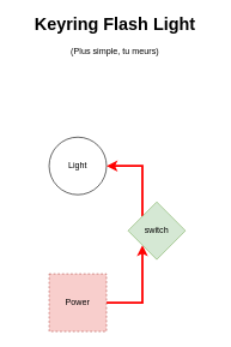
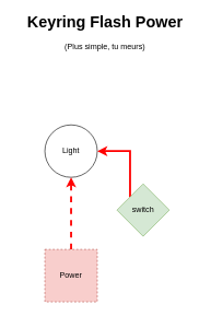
- <mxCell id="8" value="&lt;h1&gt;Keyring Flash Light&lt;/h1&gt;&lt;div&gt;(Plus simple, tu meurs)&lt;/div&gt;" style="text;html=1;strokeColor=none;fillColor=none;align=center;verticalAlign=middle;whiteSpace=wrap;rounded=0;" vertex="1" parent="1"><mxGeometry x="20" y="20" width="280" height="40" as="geometry" /></mxCell>
+ <mxCell id="8" value="&lt;h1&gt;Keyring Flash Power&lt;/h1&gt;&lt;div&gt;(Plus simple, tu meurs)&lt;/div&gt;" style="text;html=1;strokeColor=none;fillColor=none;align=center;verticalAlign=middle;whiteSpace=wrap;rounded=0;" vertex="1" parent="1"><mxGeometry x="20" y="20" width="280" height="40" as="geometry" /></mxCell>
+ <mxCell id="3" style="edgeStyle=orthogonalEdgeStyle;rounded=0;orthogonalLoop=1;jettySize=auto;html=1;entryX=0.5;entryY=1;entryDx=0;entryDy=0;strokeWidth=3;strokeColor=#FF0000;dashed=1;" edge="1" parent="1" source="5" target="2"><mxGeometry relative="1" as="geometry" /></mxCell>
- <mxCell id="4" style="edgeStyle=orthogonalEdgeStyle;rounded=0;orthogonalLoop=1;jettySize=auto;html=1;exitX=1;exitY=0.5;exitDx=0;exitDy=0;entryX=0;entryY=1;entryDx=0;entryDy=0;strokeColor=#FF0000;strokeWidth=3;" edge="1" parent="1" source="5" target="7"><mxGeometry relative="1" as="geometry" /></mxCell>
